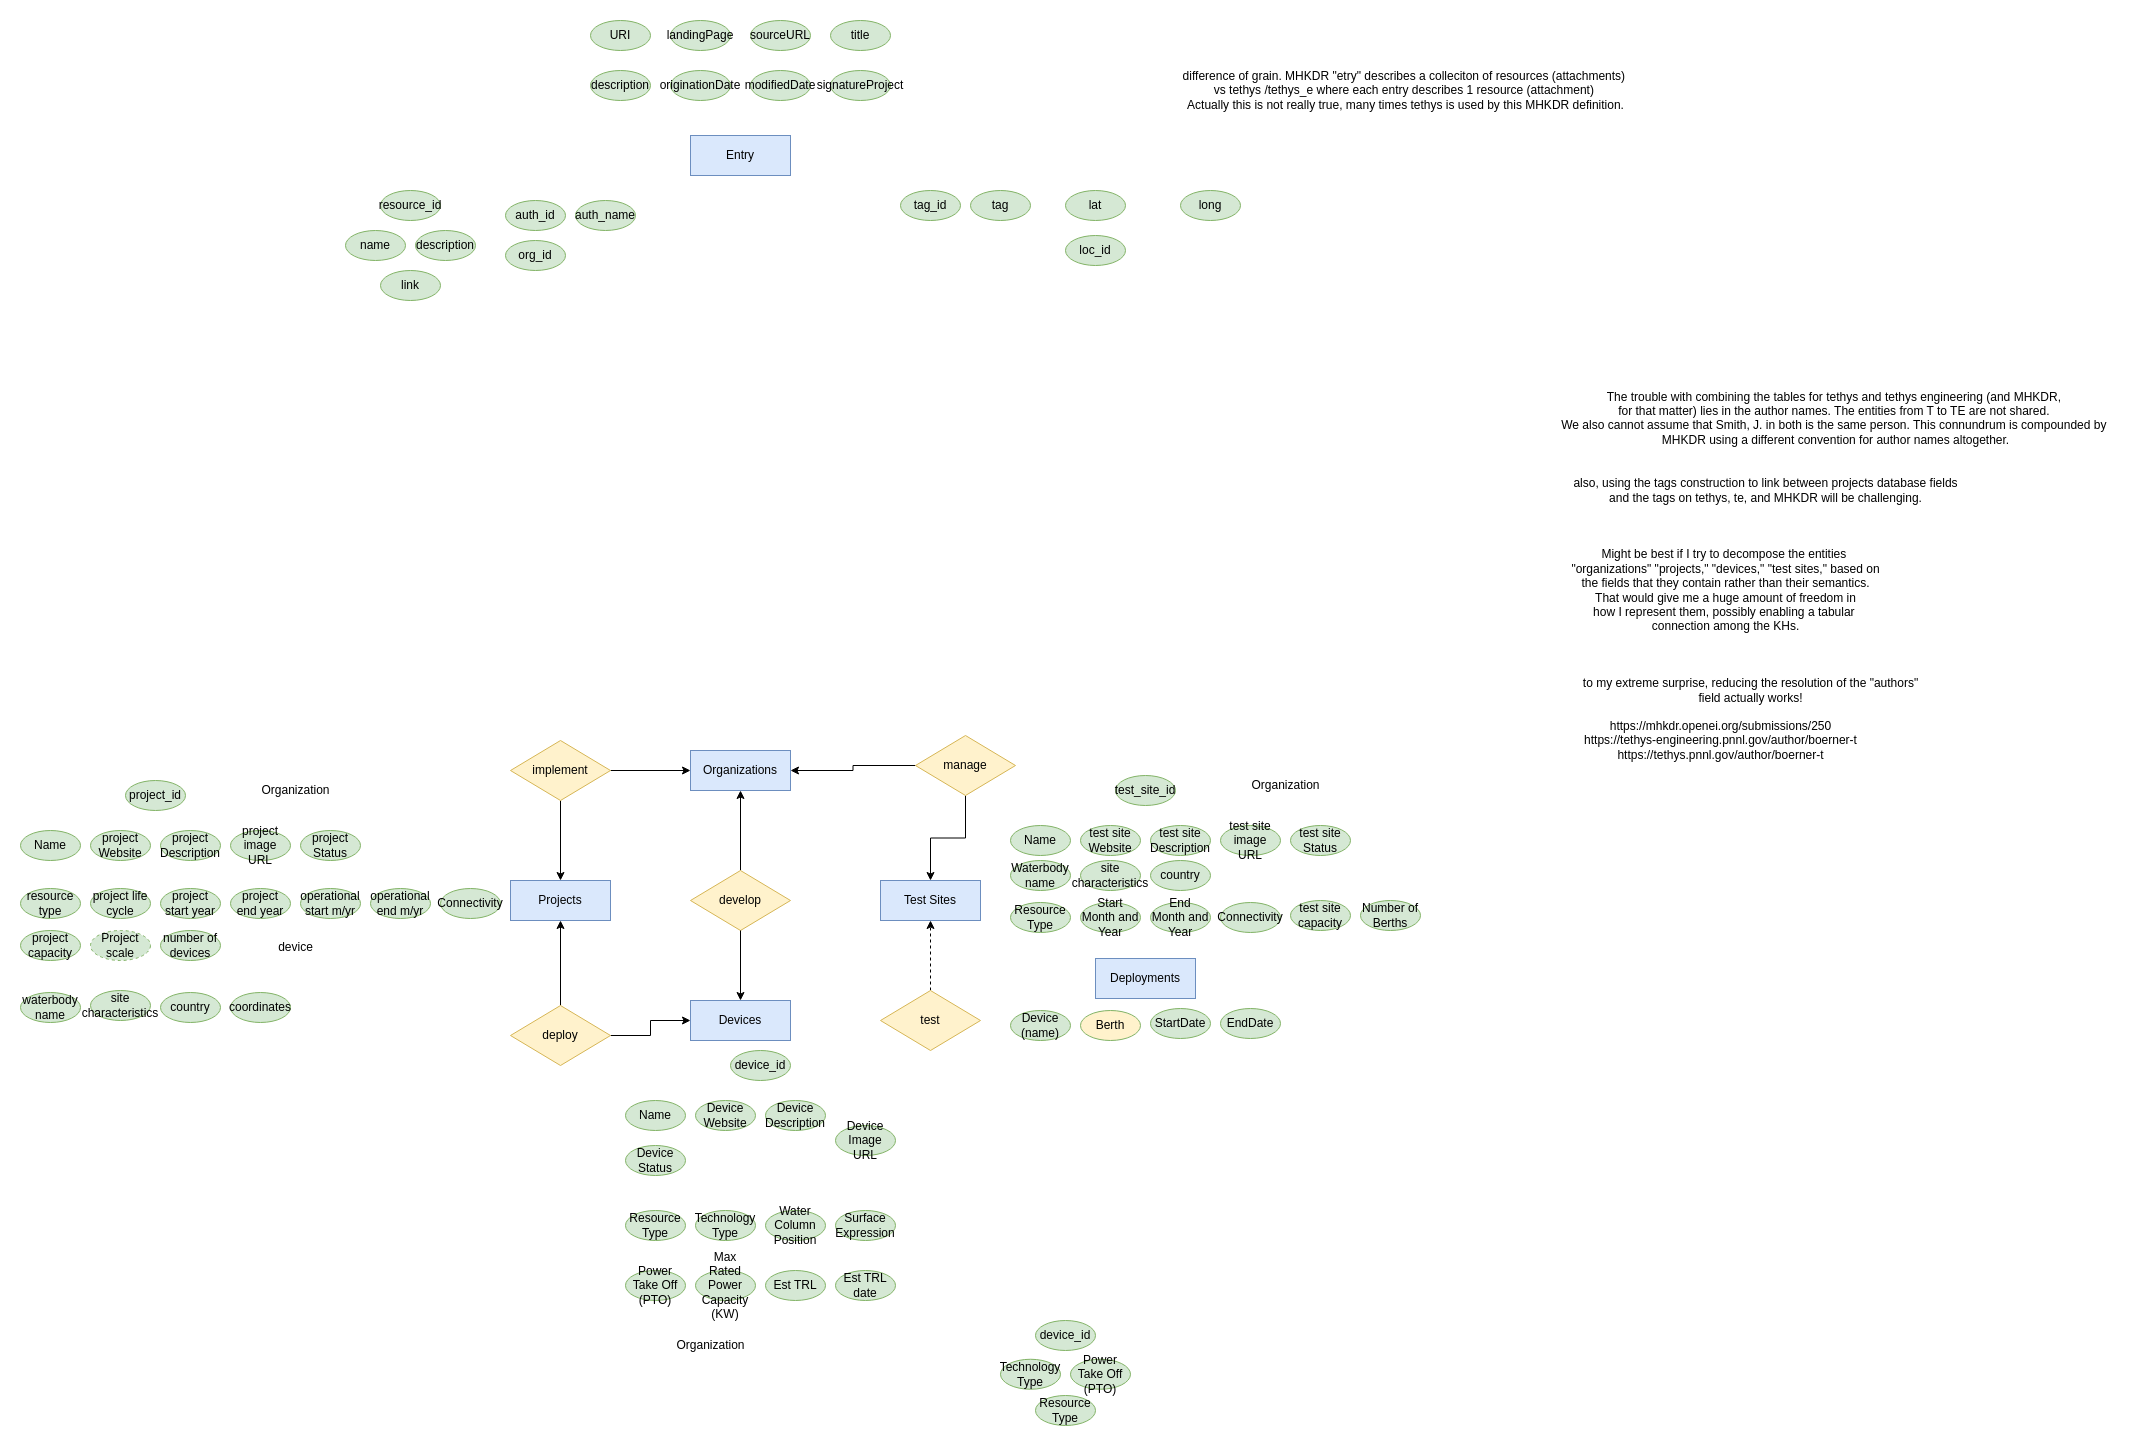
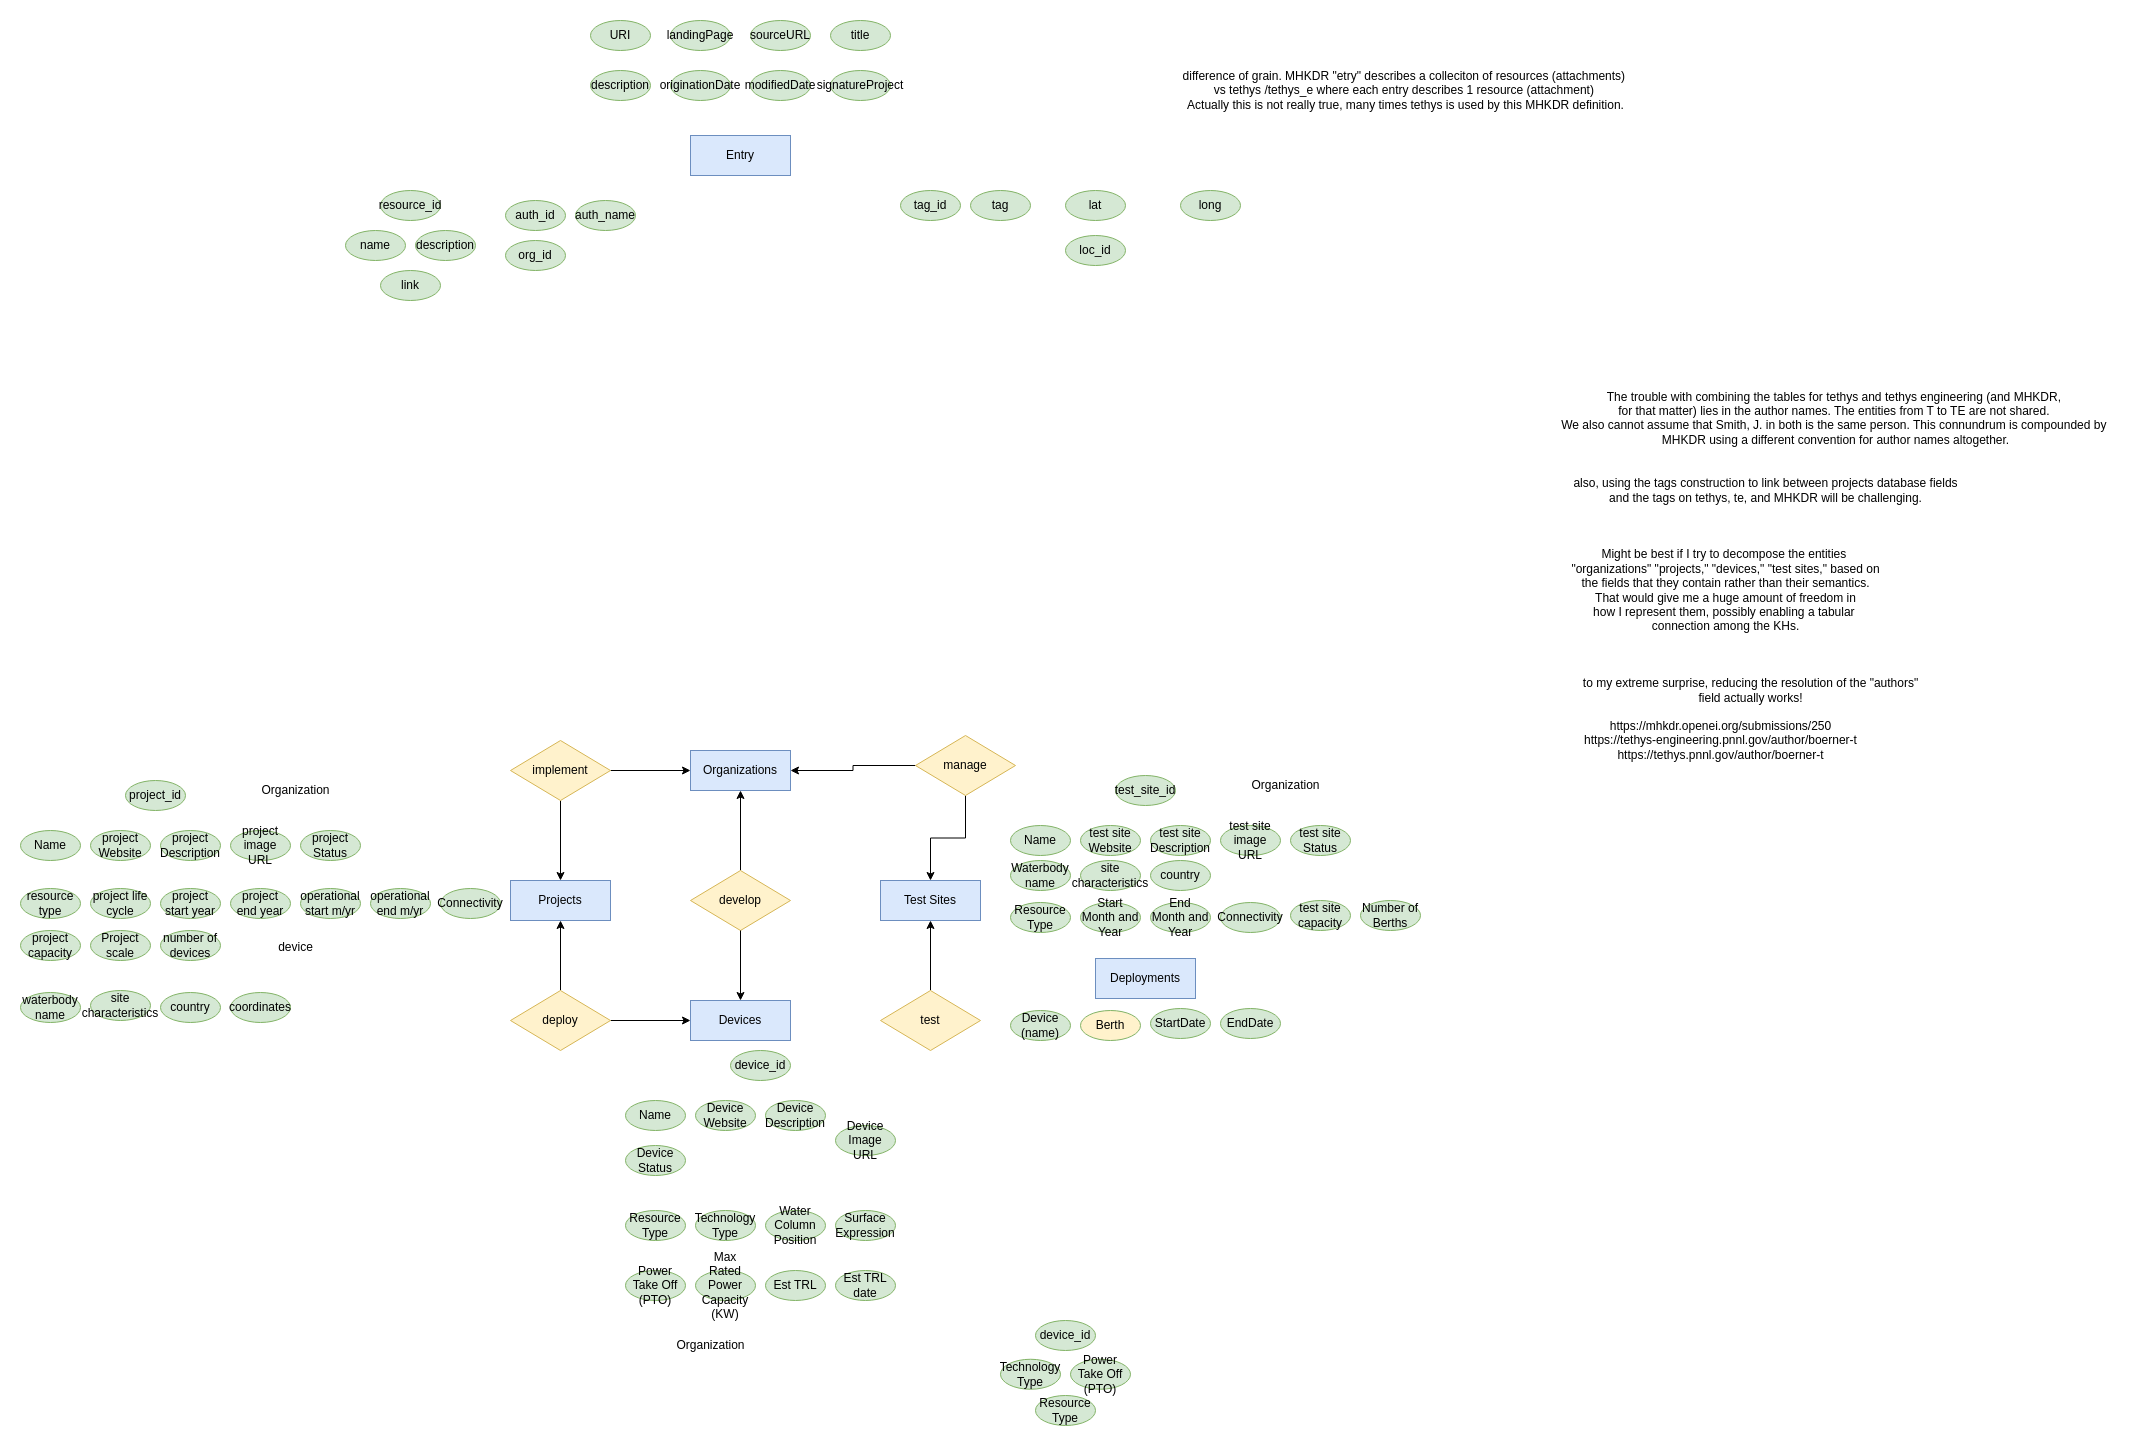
- <mxCell id="96" value="Project scale" style="ellipse;whiteSpace=wrap;html=1;align=center;strokeColor=#82b366;verticalAlign=middle;fontFamily=Helvetica;fontSize=12;fillColor=#d5e8d4;dashed=1;" parent="1" vertex="1"><mxGeometry x="90" y="930" width="60" height="30" as="geometry" /></mxCell>
+ <mxCell id="96" value="Project scale" style="ellipse;whiteSpace=wrap;html=1;align=center;strokeColor=#82b366;verticalAlign=middle;fontFamily=Helvetica;fontSize=12;fillColor=#d5e8d4;" parent="1" vertex="1"><mxGeometry x="90" y="930" width="60" height="30" as="geometry" /></mxCell>
- <mxCell id="18" style="edgeStyle=orthogonalEdgeStyle;rounded=0;orthogonalLoop=1;jettySize=auto;html=1;exitX=0.5;exitY=0;exitDx=0;exitDy=0;entryX=0.5;entryY=1;entryDx=0;entryDy=0;fontFamily=Helvetica;fontSize=12;fontColor=default;dashed=1;" parent="1" source="19" target="7" edge="1"><mxGeometry relative="1" as="geometry" /></mxCell>
+ <mxCell id="18" style="edgeStyle=orthogonalEdgeStyle;rounded=0;orthogonalLoop=1;jettySize=auto;html=1;exitX=0.5;exitY=0;exitDx=0;exitDy=0;entryX=0.5;entryY=1;entryDx=0;entryDy=0;fontFamily=Helvetica;fontSize=12;fontColor=default;" parent="1" source="19" target="7" edge="1"><mxGeometry relative="1" as="geometry" /></mxCell>
- <mxCell id="17" value="deploy" style="shape=rhombus;perimeter=rhombusPerimeter;whiteSpace=wrap;html=1;align=center;fillColor=#fff2cc;strokeColor=#d6b656;" parent="1" vertex="1"><mxGeometry x="510" y="1005" width="100" height="60" as="geometry" /></mxCell>
+ <mxCell id="17" value="deploy" style="shape=rhombus;perimeter=rhombusPerimeter;whiteSpace=wrap;html=1;align=center;fillColor=#fff2cc;strokeColor=#d6b656;" parent="1" vertex="1"><mxGeometry x="510" y="990" width="100" height="60" as="geometry" /></mxCell>
